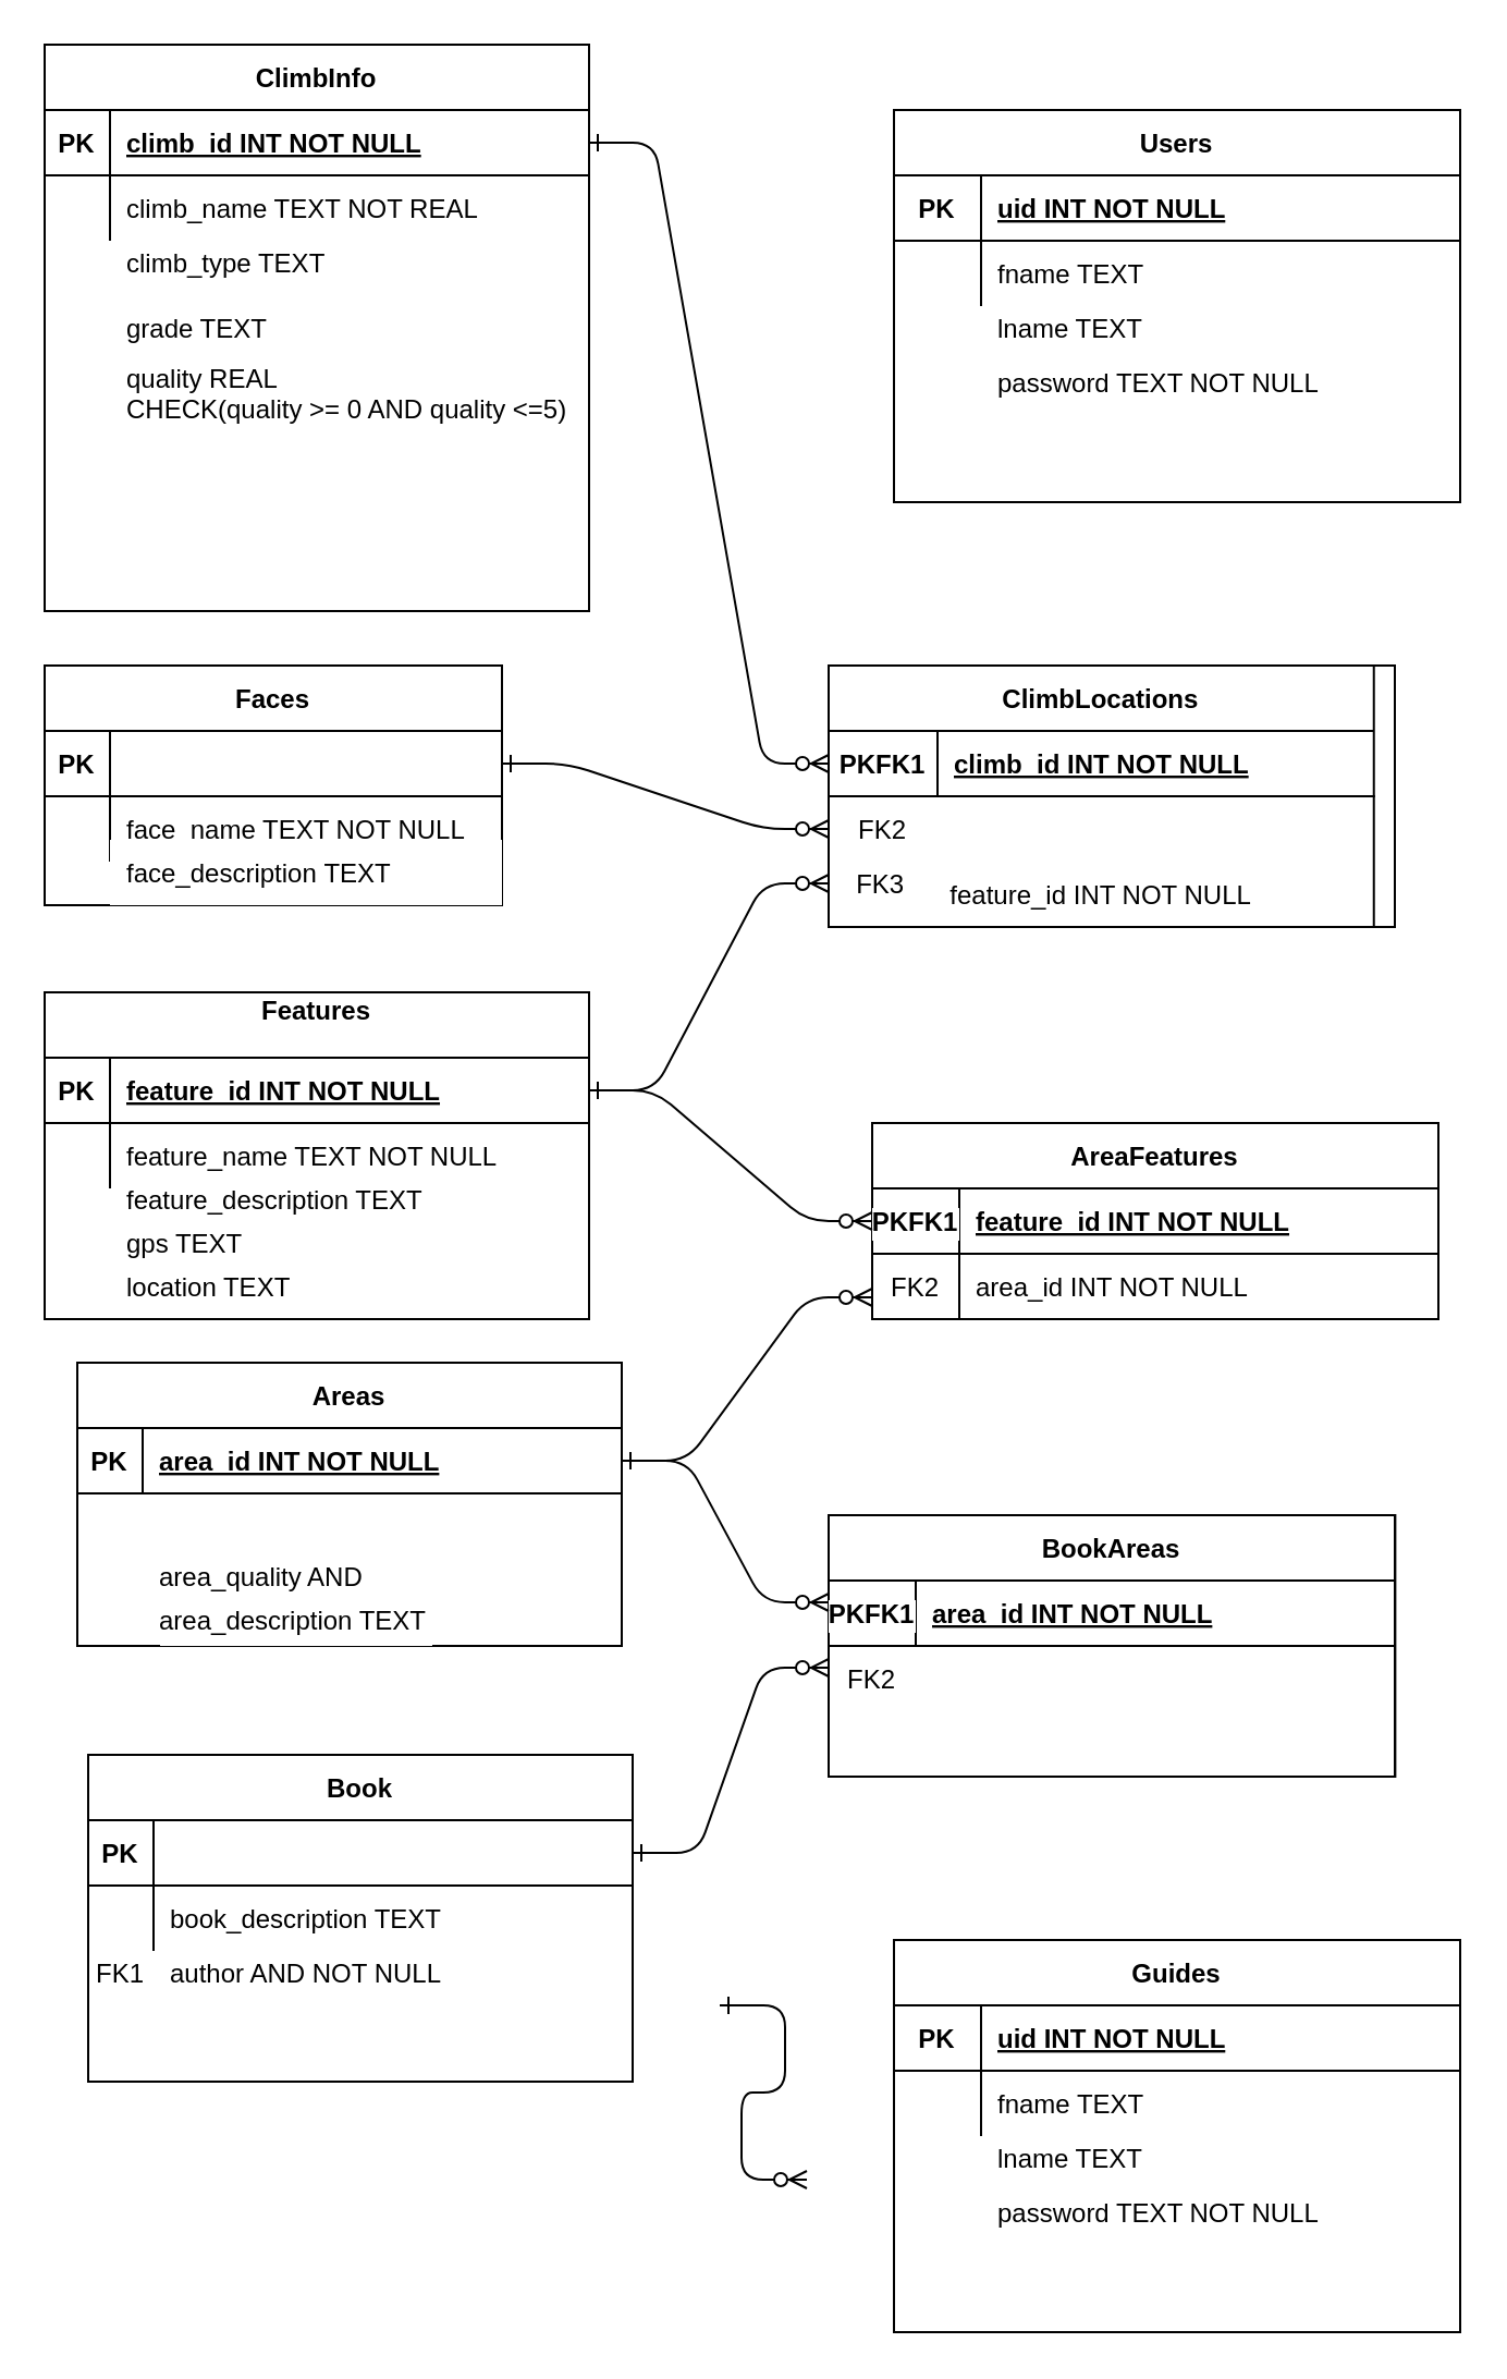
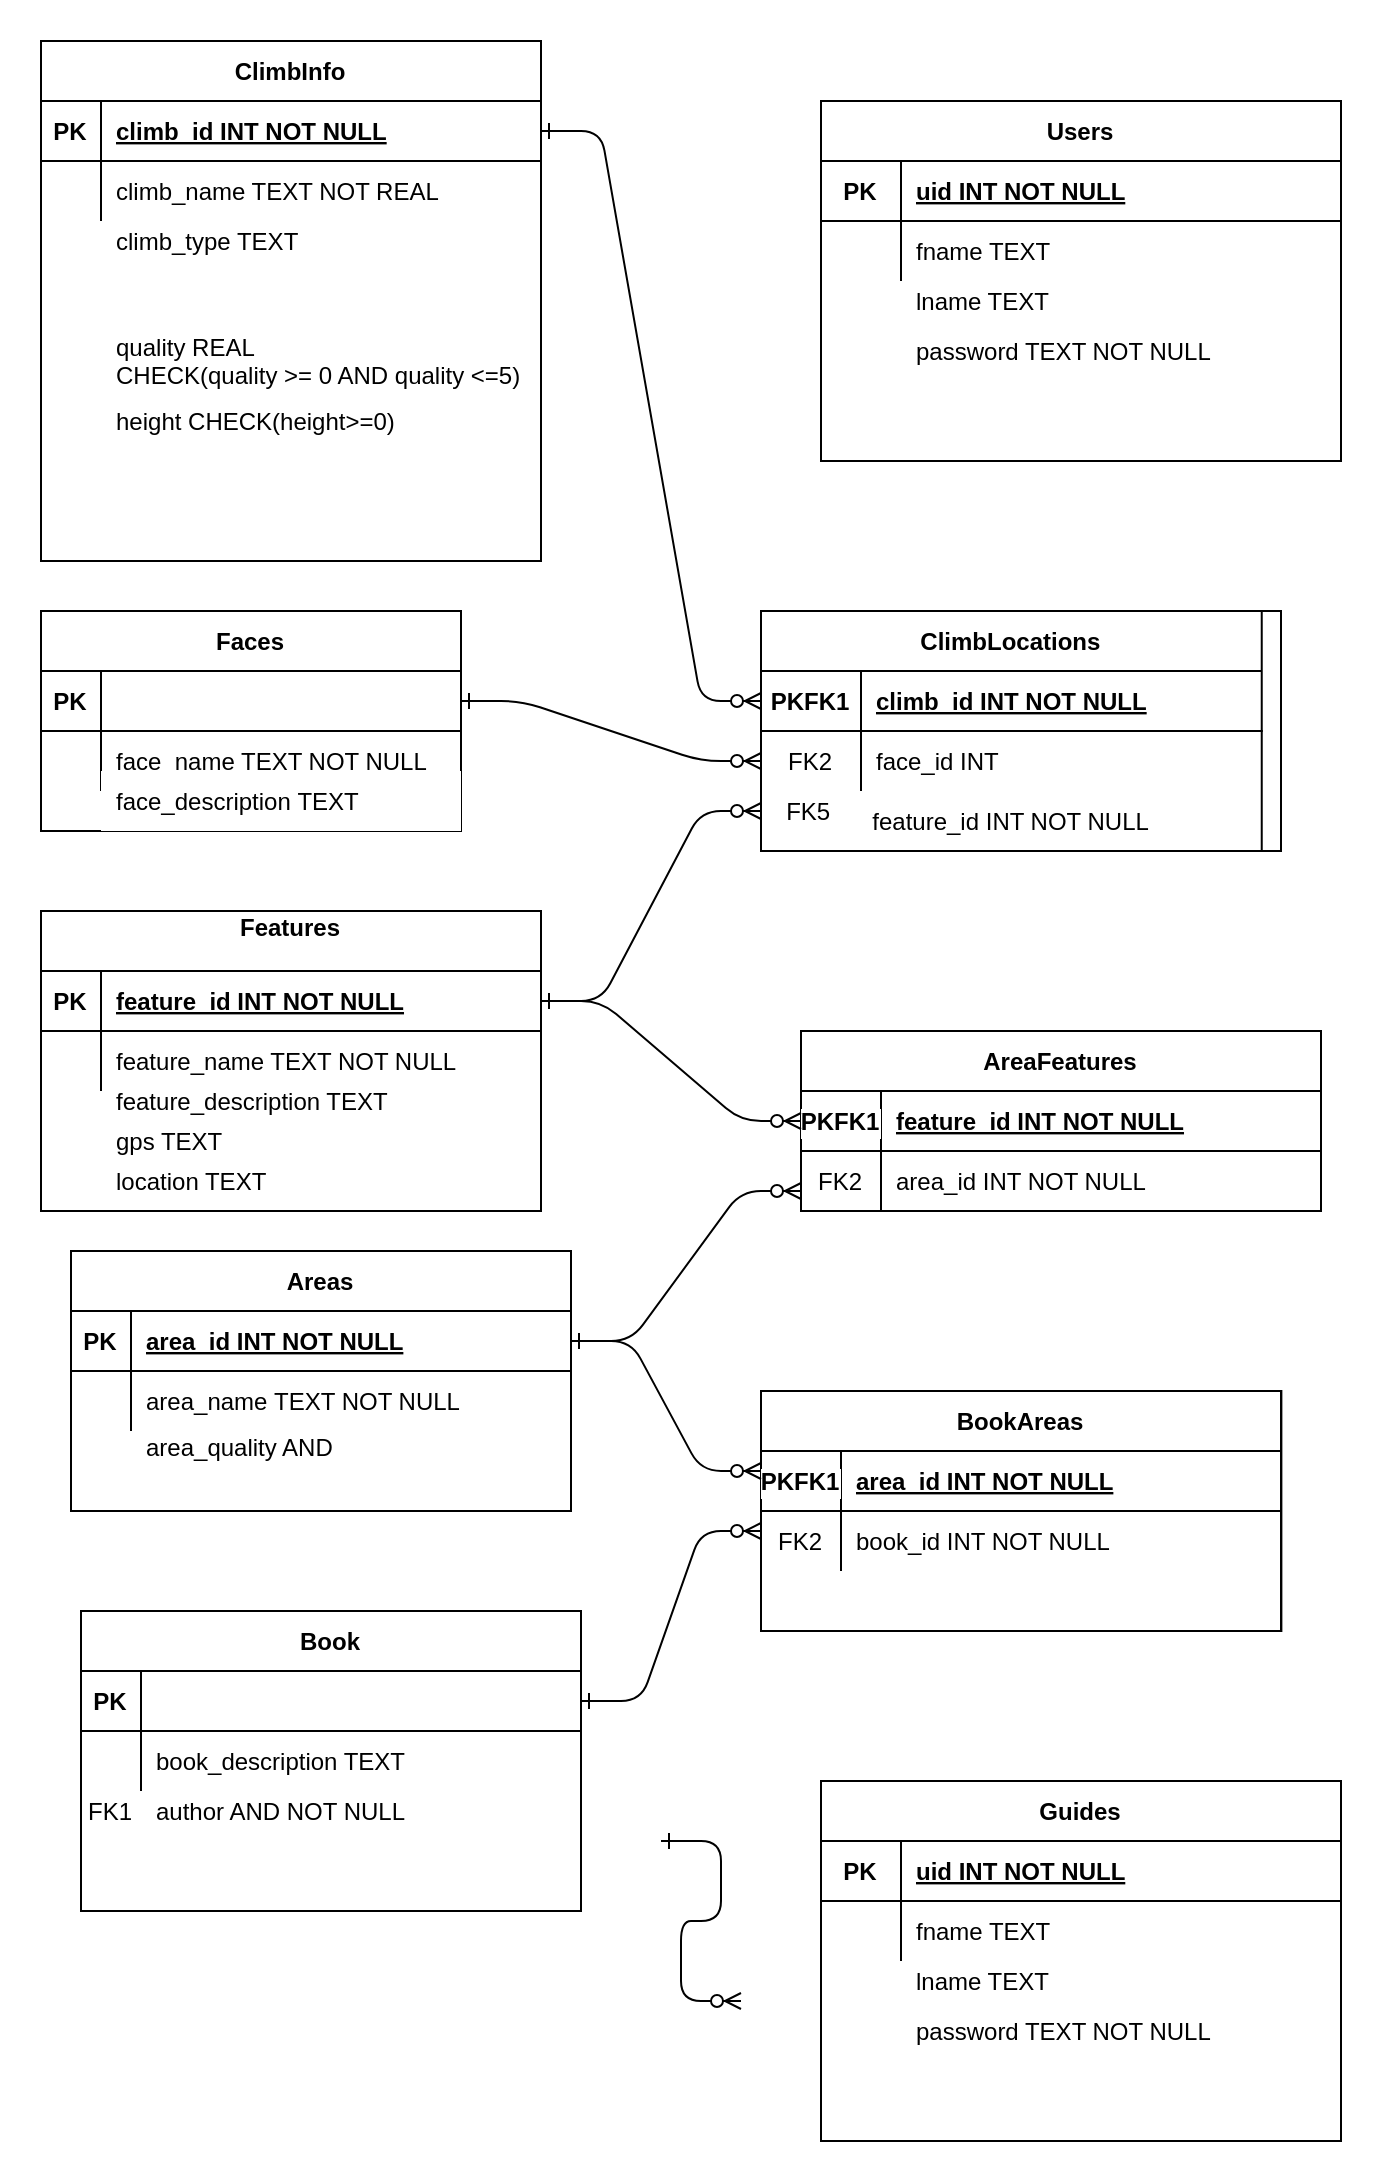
- <mxCell id="11" value="grade TEXT" style="shape=partialRectangle;overflow=hidden;connectable=0;fillColor=none;top=0;left=0;bottom=0;right=0;align=left;spacingLeft=6;fontColor=default;strokeColor=default;labelBackgroundColor=default;" vertex="1" parent="1"><mxGeometry x="50" y="135" width="220" height="30" as="geometry"><mxRectangle width="220" height="30" as="alternateBounds" /></mxGeometry></mxCell>
+ <mxCell id="13" value="height CHECK(height&gt;=0)" style="shape=partialRectangle;overflow=hidden;connectable=0;fillColor=none;top=0;left=0;bottom=0;right=0;align=left;spacingLeft=6;fontColor=default;strokeColor=default;labelBackgroundColor=default;" vertex="1" parent="1"><mxGeometry x="50" y="195" width="220" height="30" as="geometry"><mxRectangle width="220" height="30" as="alternateBounds" /></mxGeometry></mxCell>
+ <mxCell id="58" value="face_id INT" style="shape=partialRectangle;overflow=hidden;connectable=0;fillColor=none;top=0;left=0;bottom=0;right=0;align=left;spacingLeft=6;fontColor=default;strokeColor=default;labelBackgroundColor=default;" vertex="1" parent="56"><mxGeometry x="50" width="200.37" height="30" as="geometry"><mxRectangle width="200.37" height="30" as="alternateBounds" /></mxGeometry></mxCell>
- <mxCell id="59" value="FK3" style="shape=partialRectangle;overflow=hidden;connectable=0;fillColor=none;top=0;left=0;bottom=0;right=0;fontColor=default;strokeColor=default;labelBackgroundColor=default;" vertex="1" parent="51"><mxGeometry x="9.63" y="85" width="28.889" height="30" as="geometry"><mxRectangle width="30" height="30" as="alternateBounds" /></mxGeometry></mxCell>
+ <mxCell id="59" value="FK5" style="shape=partialRectangle;overflow=hidden;connectable=0;fillColor=none;top=0;left=0;bottom=0;right=0;fontColor=default;strokeColor=default;labelBackgroundColor=default;" vertex="1" parent="51"><mxGeometry x="9.63" y="85" width="28.889" height="30" as="geometry"><mxRectangle width="30" height="30" as="alternateBounds" /></mxGeometry></mxCell>
+ <mxCell id="28" value="area_name TEXT NOT NULL" style="shape=partialRectangle;overflow=hidden;connectable=0;fillColor=none;top=0;left=0;bottom=0;right=0;align=left;spacingLeft=6;fontColor=default;strokeColor=default;labelBackgroundColor=default;" vertex="1" parent="26"><mxGeometry x="30" width="220" height="30" as="geometry"><mxRectangle width="220" height="30" as="alternateBounds" /></mxGeometry></mxCell>
- <mxCell id="30" value="area_description TEXT&#10;&#10;" style="shape=partialRectangle;overflow=hidden;connectable=1;fillColor=none;top=0;left=0;bottom=0;right=0;align=left;spacingLeft=6;fontColor=default;strokeColor=default;movable=1;resizable=1;rotatable=1;deletable=1;editable=1;labelBackgroundColor=default;" vertex="1" parent="21"><mxGeometry x="30" y="110" width="220" height="20" as="geometry"><mxRectangle width="220" height="30" as="alternateBounds" /></mxGeometry></mxCell>
+ <mxCell id="79" value="book_id INT NOT NULL" style="shape=partialRectangle;overflow=hidden;connectable=0;fillColor=none;top=0;left=0;bottom=0;right=0;align=left;spacingLeft=6;fontColor=default;strokeColor=default;labelBackgroundColor=default;" vertex="1" parent="77"><mxGeometry x="40" width="220" height="30" as="geometry"><mxRectangle width="220" height="30" as="alternateBounds" /></mxGeometry></mxCell>
